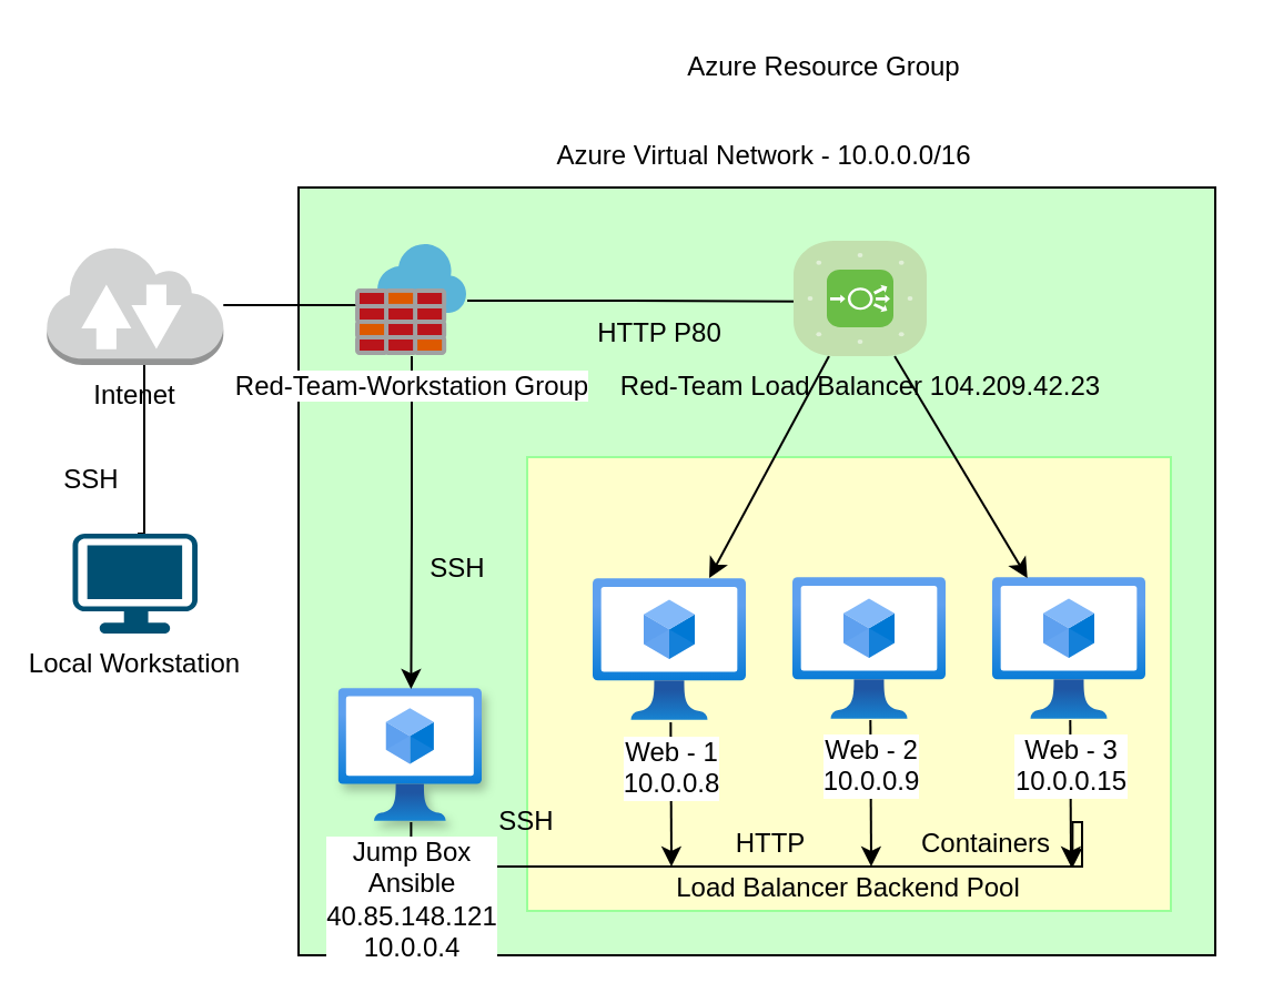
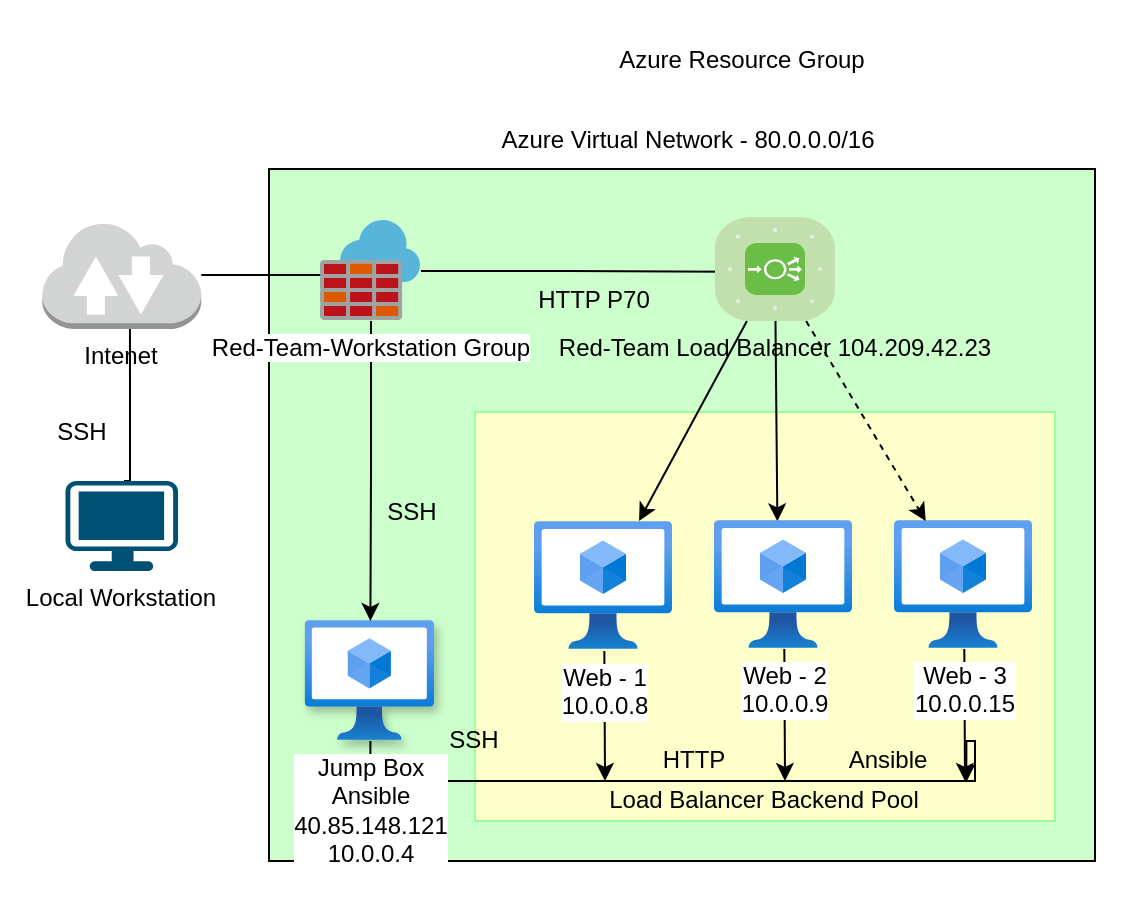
- <mxCell id="24" value="Azure Virtual Network - 10.0.0.0/16" style="text;html=1;strokeColor=none;fillColor=none;align=center;verticalAlign=middle;whiteSpace=wrap;rounded=0;shadow=0;" parent="1" vertex="1"><mxGeometry x="227" y="60" width="234" height="20" as="geometry" /></mxCell>
+ <mxCell id="24" value="Azure Virtual Network - 80.0.0.0/16" style="text;html=1;strokeColor=none;fillColor=none;align=center;verticalAlign=middle;whiteSpace=wrap;rounded=0;shadow=0;" parent="1" vertex="1"><mxGeometry x="227" y="60" width="234" height="20" as="geometry" /></mxCell>
- <mxCell id="26" value="HTTP P80" style="text;html=1;strokeColor=none;fillColor=none;align=center;verticalAlign=middle;whiteSpace=wrap;rounded=0;shadow=0;" parent="1" vertex="1"><mxGeometry x="267" y="140" width="60" height="20" as="geometry" /></mxCell>
+ <mxCell id="26" value="HTTP P70" style="text;html=1;strokeColor=none;fillColor=none;align=center;verticalAlign=middle;whiteSpace=wrap;rounded=0;shadow=0;" parent="1" vertex="1"><mxGeometry x="267" y="140" width="60" height="20" as="geometry" /></mxCell>
+ <mxCell id="18" style="edgeStyle=none;rounded=0;orthogonalLoop=1;jettySize=auto;html=1;entryX=0.452;entryY=0.003;entryDx=0;entryDy=0;entryPerimeter=0;" parent="1" source="20" target="22" edge="1"><mxGeometry relative="1" as="geometry"><mxPoint x="387" y="230" as="targetPoint" /></mxGeometry></mxCell>
- <mxCell id="19" style="edgeStyle=none;rounded=0;orthogonalLoop=1;jettySize=auto;html=1;" parent="1" source="20" target="11" edge="1"><mxGeometry relative="1" as="geometry" /></mxCell>
+ <mxCell id="19" style="edgeStyle=none;rounded=0;orthogonalLoop=1;jettySize=auto;html=1;dashed=1;" parent="1" source="20" target="11" edge="1"><mxGeometry relative="1" as="geometry" /></mxCell>
- <mxCell id="31" value="Containers" style="text;html=1;strokeColor=none;fillColor=none;align=center;verticalAlign=middle;whiteSpace=wrap;rounded=0;shadow=0;" parent="1" vertex="1"><mxGeometry x="394.25" y="370" width="100" height="20" as="geometry" /></mxCell>
+ <mxCell id="31" value="Ansible" style="text;html=1;strokeColor=none;fillColor=none;align=center;verticalAlign=middle;whiteSpace=wrap;rounded=0;shadow=0;" parent="1" vertex="1"><mxGeometry x="394.25" y="370" width="100" height="20" as="geometry" /></mxCell>
